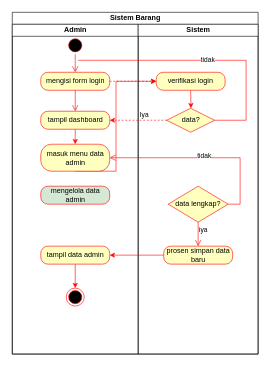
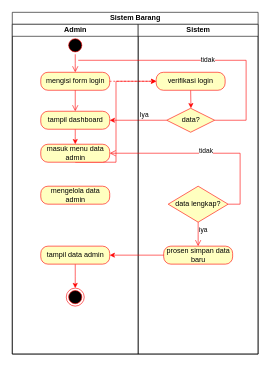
- <mxCell id="17" style="edgeStyle=elbowEdgeStyle;rounded=0;orthogonalLoop=1;jettySize=auto;html=1;exitX=0;exitY=0.5;exitDx=0;exitDy=0;entryX=1;entryY=0.5;entryDx=0;entryDy=0;strokeColor=#FF0000;dashed=1;" parent="2" source="20" target="9" edge="1"><mxGeometry relative="1" as="geometry" /></mxCell>
+ <mxCell id="17" style="edgeStyle=elbowEdgeStyle;rounded=0;orthogonalLoop=1;jettySize=auto;html=1;exitX=0;exitY=0.5;exitDx=0;exitDy=0;entryX=1;entryY=0.5;entryDx=0;entryDy=0;strokeColor=#FF0000;" parent="2" source="20" target="9" edge="1"><mxGeometry relative="1" as="geometry" /></mxCell>
- <mxCell id="11" value="masuk menu data admin" style="rounded=1;whiteSpace=wrap;html=1;arcSize=40;fontColor=#000000;fillColor=#ffffc0;strokeColor=#ff0000;" parent="3" vertex="1"><mxGeometry x="47.5" y="200" width="115" height="45" as="geometry" /></mxCell>
+ <mxCell id="11" value="masuk menu data admin" style="rounded=1;whiteSpace=wrap;html=1;arcSize=40;fontColor=#000000;fillColor=#ffffc0;strokeColor=#ff0000;" parent="3" vertex="1"><mxGeometry x="47.5" y="200" width="115" height="30" as="geometry" /></mxCell>
- <mxCell id="12" value="mengelola data admin" style="rounded=1;whiteSpace=wrap;html=1;arcSize=40;fontColor=#000000;fillColor=#d5e8d4;strokeColor=#ff0000;" parent="3" vertex="1"><mxGeometry x="47.5" y="270" width="115" height="30" as="geometry" /></mxCell>
+ <mxCell id="12" value="mengelola data admin" style="rounded=1;whiteSpace=wrap;html=1;arcSize=40;fontColor=#000000;fillColor=#ffffc0;strokeColor=#ff0000;" parent="3" vertex="1"><mxGeometry x="47.5" y="270" width="115" height="30" as="geometry" /></mxCell>
